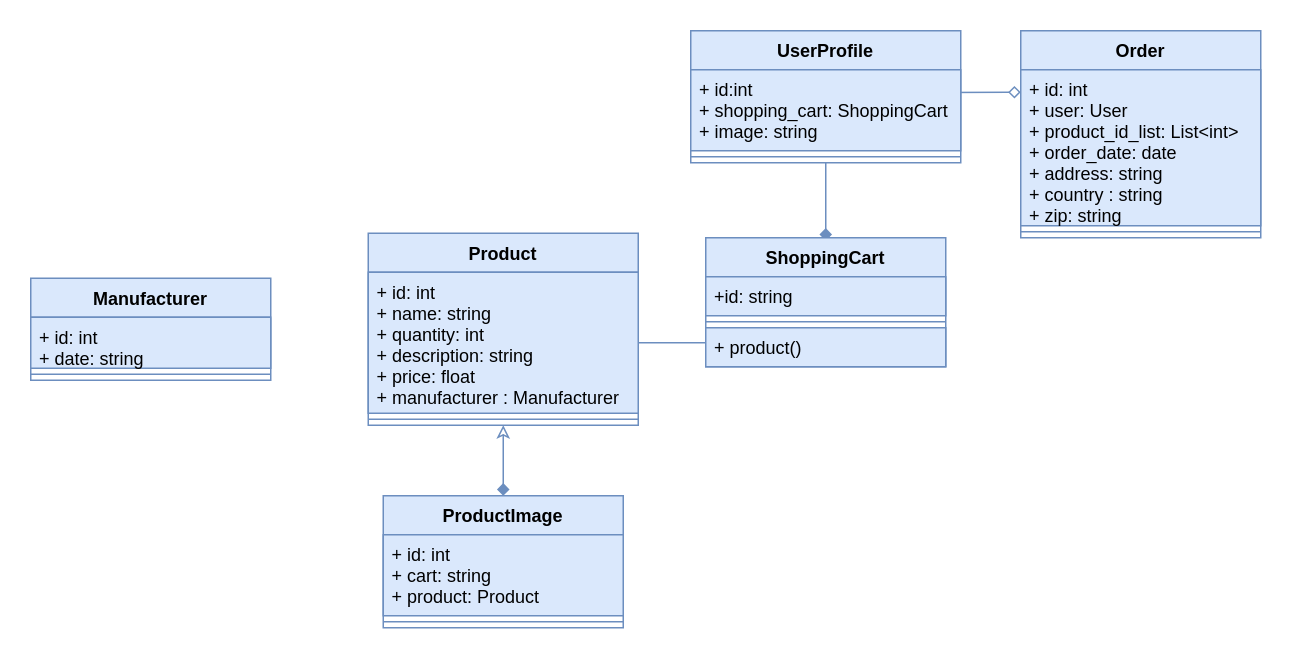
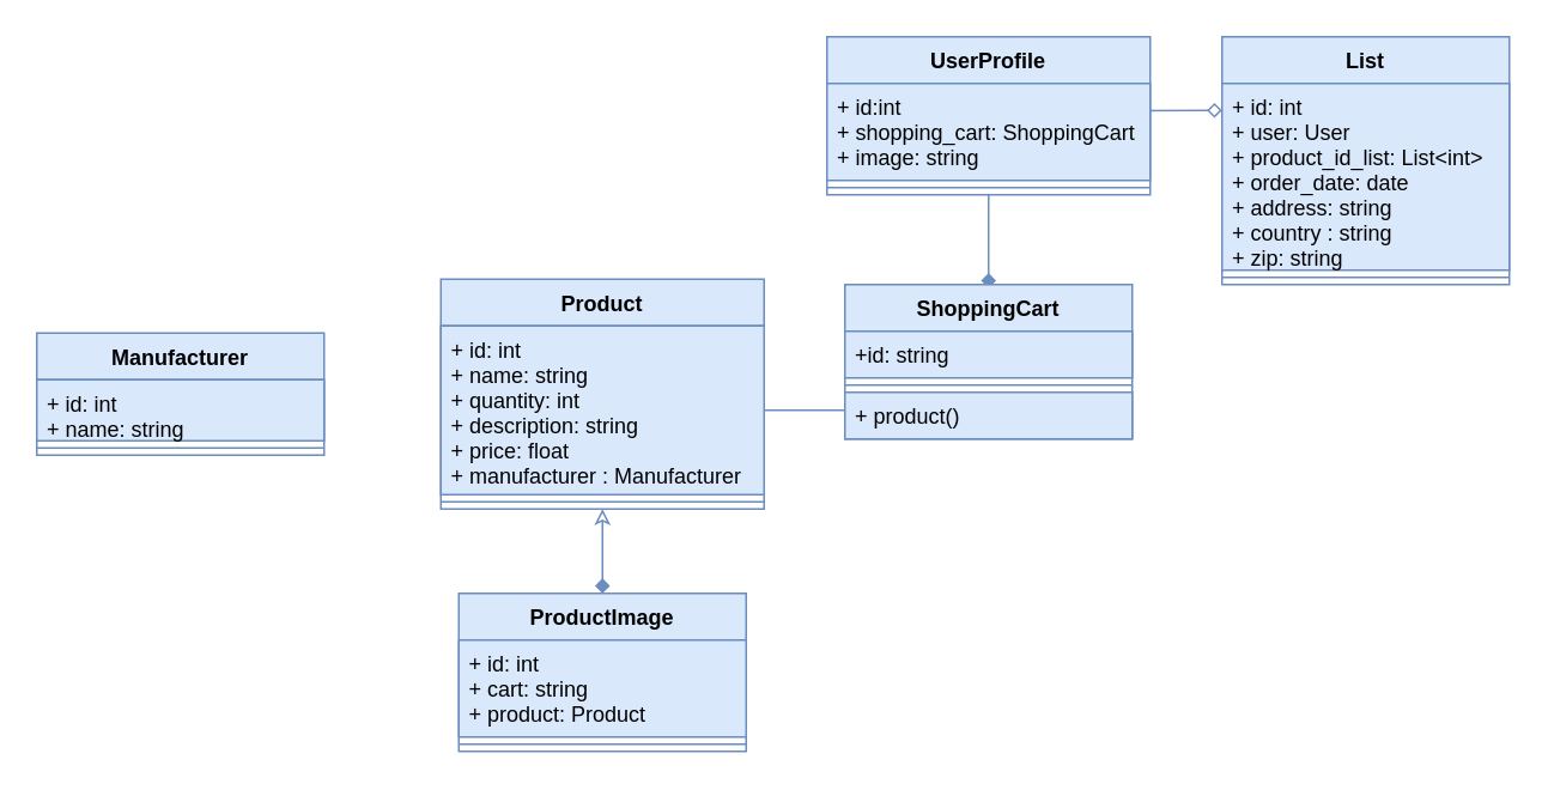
- <mxCell id="9" value="Order" style="swimlane;fontStyle=1;align=center;verticalAlign=top;childLayout=stackLayout;horizontal=1;startSize=26;horizontalStack=0;resizeParent=1;resizeParentMax=0;resizeLast=0;collapsible=1;marginBottom=0;fillColor=#dae8fc;strokeColor=#6c8ebf;" parent="1" vertex="1"><mxGeometry x="680" y="20" width="160" height="138" as="geometry" /></mxCell>
+ <mxCell id="9" value="List" style="swimlane;fontStyle=1;align=center;verticalAlign=top;childLayout=stackLayout;horizontal=1;startSize=26;horizontalStack=0;resizeParent=1;resizeParentMax=0;resizeLast=0;collapsible=1;marginBottom=0;fillColor=#dae8fc;strokeColor=#6c8ebf;" parent="1" vertex="1"><mxGeometry x="680" y="20" width="160" height="138" as="geometry" /></mxCell>
- <mxCell id="16" value="+ id: int&#10;+ date: string" style="text;strokeColor=#6c8ebf;fillColor=#dae8fc;align=left;verticalAlign=top;spacingLeft=4;spacingRight=4;overflow=hidden;rotatable=0;points=[[0,0.5],[1,0.5]];portConstraint=eastwest;" vertex="1" parent="15"><mxGeometry y="26" width="160" height="34" as="geometry" /></mxCell>
+ <mxCell id="16" value="+ id: int&#10;+ name: string" style="text;strokeColor=#6c8ebf;fillColor=#dae8fc;align=left;verticalAlign=top;spacingLeft=4;spacingRight=4;overflow=hidden;rotatable=0;points=[[0,0.5],[1,0.5]];portConstraint=eastwest;" vertex="1" parent="15"><mxGeometry y="26" width="160" height="34" as="geometry" /></mxCell>
